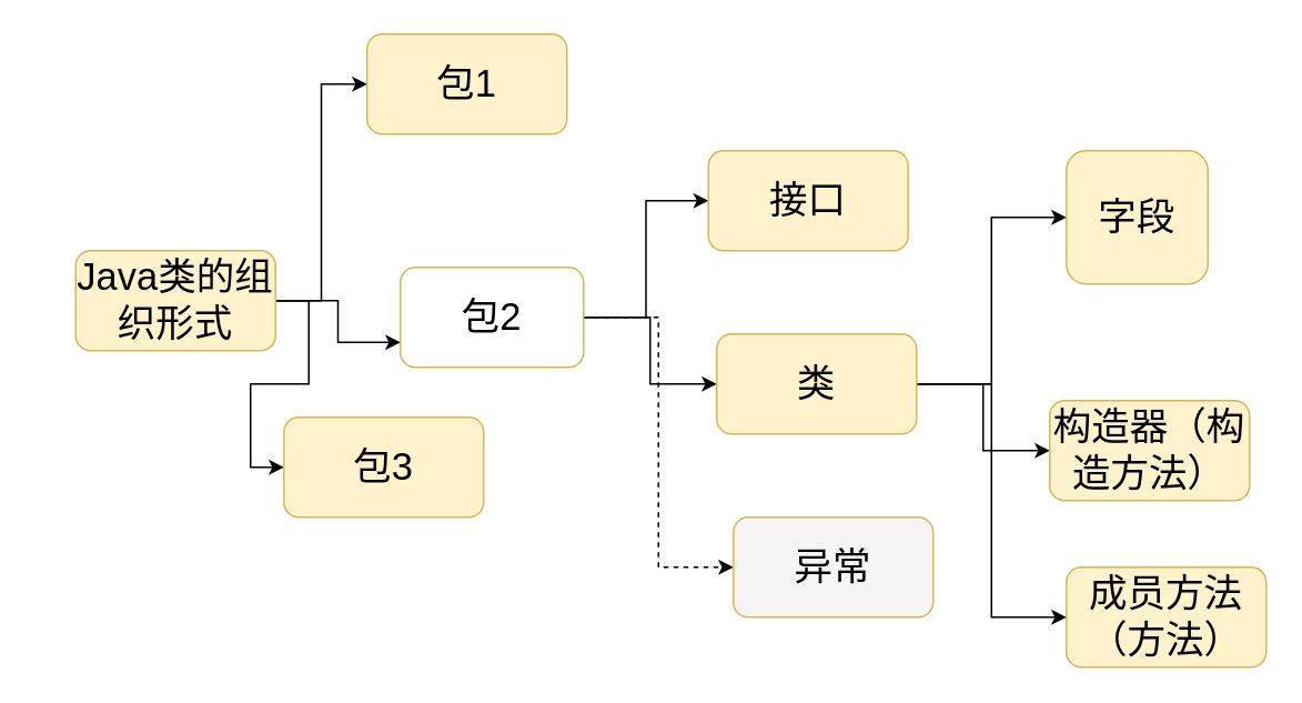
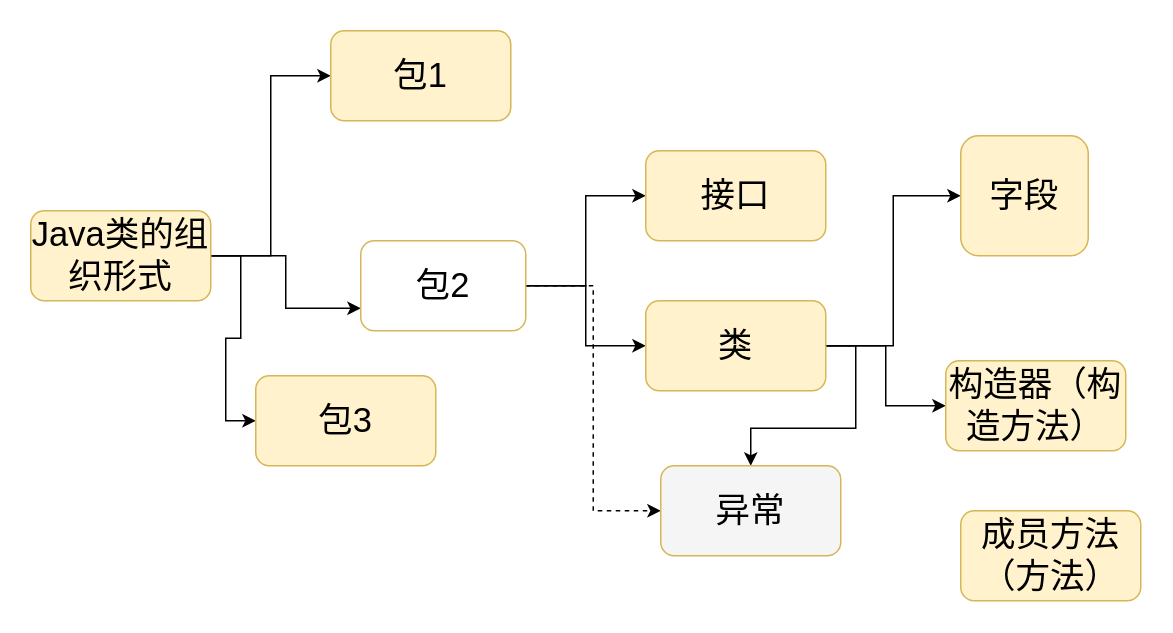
- <mxCell id="13" value="接口" style="rounded=1;whiteSpace=wrap;html=1;fillColor=#fff2cc;strokeColor=#d6b656;fontSize=23;" vertex="1" parent="1"><mxGeometry x="425" y="90" width="120" height="60" as="geometry" /></mxCell>
+ <mxCell id="13" value="接口" style="rounded=1;whiteSpace=wrap;html=1;fillColor=#fff2cc;strokeColor=#d6b656;fontSize=23;" vertex="1" parent="1"><mxGeometry x="430" y="100" width="120" height="60" as="geometry" /></mxCell>
- <mxCell id="6" value="Java类的组织形式" style="rounded=1;whiteSpace=wrap;html=1;fillColor=#fff2cc;strokeColor=#d6b656;fontSize=23;" vertex="1" parent="1"><mxGeometry x="45" y="150" width="120" height="60" as="geometry" /></mxCell>
+ <mxCell id="6" value="Java类的组织形式" style="rounded=1;whiteSpace=wrap;html=1;fillColor=#fff2cc;strokeColor=#d6b656;fontSize=23;" vertex="1" parent="1"><mxGeometry x="20" y="140" width="120" height="60" as="geometry" /></mxCell>
- <mxCell id="16" style="edgeStyle=orthogonalEdgeStyle;rounded=0;orthogonalLoop=1;jettySize=auto;html=1;exitX=1;exitY=0.5;exitDx=0;exitDy=0;entryX=0;entryY=0.5;entryDx=0;entryDy=0;" edge="1" parent="1" source="17" target="20"><mxGeometry relative="1" as="geometry" /></mxCell>
+ <mxCell id="16" style="edgeStyle=orthogonalEdgeStyle;rounded=0;orthogonalLoop=1;jettySize=auto;html=1;exitX=1;exitY=0.5;exitDx=0;exitDy=0;" edge="1" parent="1" source="17" target="18"><mxGeometry relative="1" as="geometry" /></mxCell>
